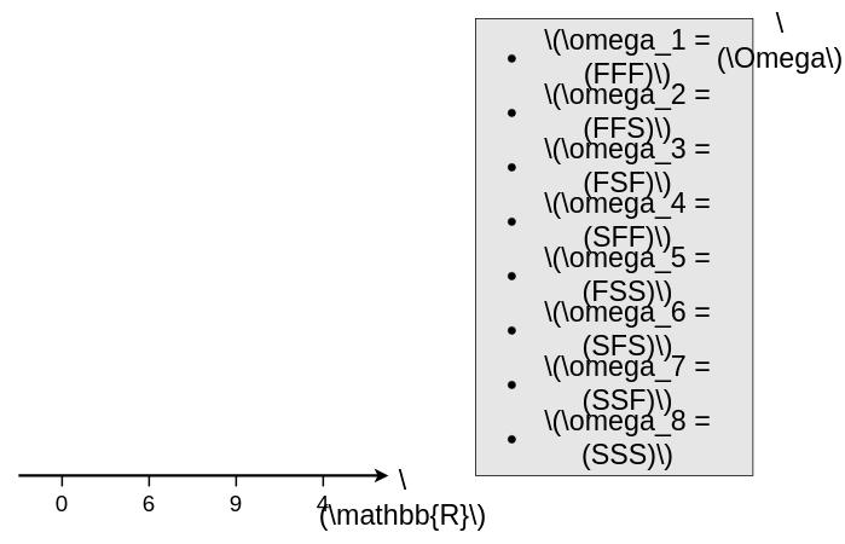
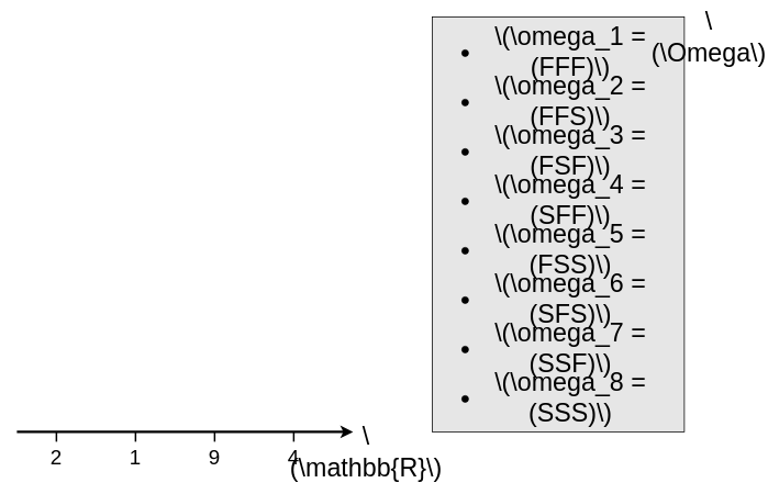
- <mxCell id="25" value="0" style="text;html=1;align=center;verticalAlign=middle;whiteSpace=wrap;rounded=0;fontSize=25;" parent="1" vertex="1"><mxGeometry x="38" y="530" width="60" height="48" as="geometry" /></mxCell>
+ <mxCell id="25" value="2" style="text;html=1;align=center;verticalAlign=middle;whiteSpace=wrap;rounded=0;fontSize=25;" parent="1" vertex="1"><mxGeometry x="38" y="530" width="60" height="48" as="geometry" /></mxCell>
- <mxCell id="26" value="6" style="text;html=1;align=center;verticalAlign=middle;whiteSpace=wrap;rounded=0;fontSize=25;" parent="1" vertex="1"><mxGeometry x="134" y="530" width="60" height="48" as="geometry" /></mxCell>
+ <mxCell id="26" value="1" style="text;html=1;align=center;verticalAlign=middle;whiteSpace=wrap;rounded=0;fontSize=25;" parent="1" vertex="1"><mxGeometry x="134" y="530" width="60" height="48" as="geometry" /></mxCell>
